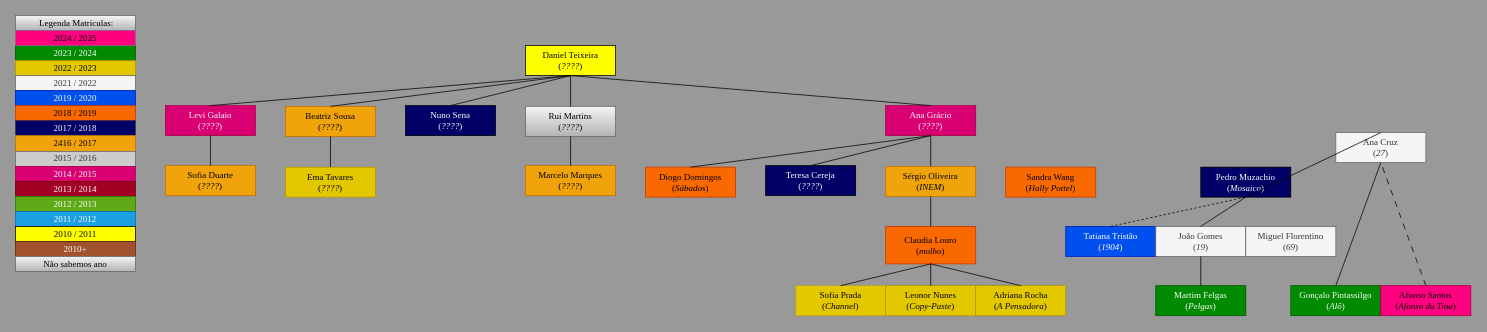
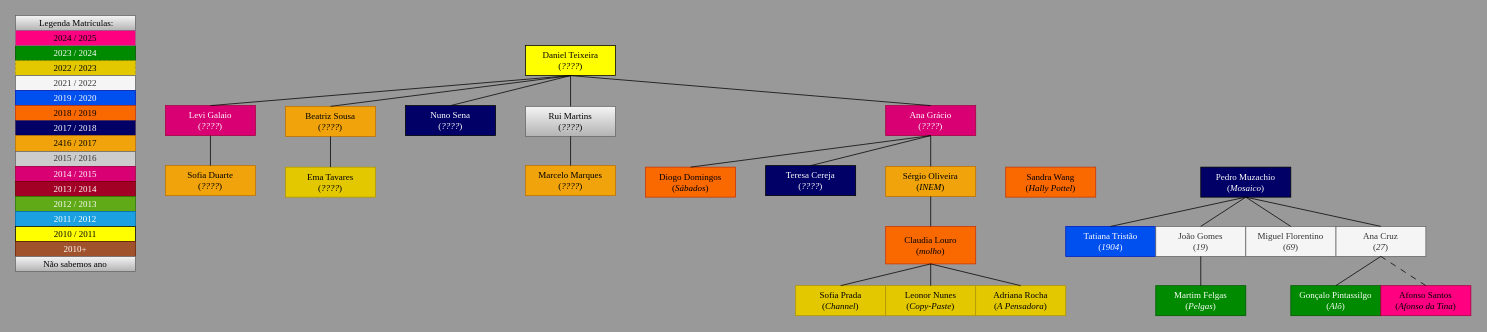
- <mxCell id="48" value="2022 / 2023" style="rounded=0;whiteSpace=wrap;html=1;fillColor=#e3c800;fontColor=#000000;strokeColor=#B09500;fontFamily=Times New Roman;" parent="1" vertex="1"><mxGeometry x="20" y="80" width="160" height="20" as="geometry" /></mxCell>
+ <mxCell id="48" value="2022 / 2023" style="rounded=0;whiteSpace=wrap;html=1;fillColor=#e3c800;fontColor=#000000;strokeColor=#B09500;fontFamily=Times New Roman;dashed=1;" parent="1" vertex="1"><mxGeometry x="20" y="80" width="160" height="20" as="geometry" /></mxCell>
- <mxCell id="29" value="&lt;div&gt;&lt;span style=&quot;background-color: initial;&quot;&gt;Ana Cruz&lt;/span&gt;&lt;/div&gt;&lt;div&gt;&lt;span style=&quot;background-color: initial;&quot;&gt;(&lt;font&gt;&lt;i&gt;27&lt;/i&gt;&lt;/font&gt;&lt;/span&gt;&lt;span style=&quot;background-color: initial;&quot;&gt;)&lt;/span&gt;&lt;/div&gt;" style="rounded=0;whiteSpace=wrap;html=1;fillColor=#f5f5f5;fontColor=#333333;strokeColor=#666666;fontFamily=Times New Roman;" parent="1" vertex="1"><mxGeometry x="1780" y="176" width="120" height="40" as="geometry" /></mxCell>
+ <mxCell id="29" value="&lt;div&gt;&lt;span style=&quot;background-color: initial;&quot;&gt;Ana Cruz&lt;/span&gt;&lt;/div&gt;&lt;div&gt;&lt;span style=&quot;background-color: initial;&quot;&gt;(&lt;font&gt;&lt;i&gt;27&lt;/i&gt;&lt;/font&gt;&lt;/span&gt;&lt;span style=&quot;background-color: initial;&quot;&gt;)&lt;/span&gt;&lt;/div&gt;" style="rounded=0;whiteSpace=wrap;html=1;fillColor=#f5f5f5;fontColor=#333333;strokeColor=#666666;fontFamily=Times New Roman;" parent="1" vertex="1"><mxGeometry x="1780" y="301" width="120" height="40" as="geometry" /></mxCell>
- <mxCell id="30" value="" style="endArrow=none;html=1;rounded=0;entryX=0.5;entryY=1;entryDx=0;entryDy=0;exitX=0.5;exitY=0;exitDx=0;exitDy=0;fontFamily=Times New Roman;dashed=1;" parent="1" source="27" target="19" edge="1"><mxGeometry width="50" height="50" relative="1" as="geometry"><mxPoint x="1250" y="230" as="sourcePoint" /><mxPoint x="1250" y="190" as="targetPoint" /></mxGeometry></mxCell>
+ <mxCell id="30" value="" style="endArrow=none;html=1;rounded=0;entryX=0.5;entryY=1;entryDx=0;entryDy=0;exitX=0.5;exitY=0;exitDx=0;exitDy=0;fontFamily=Times New Roman;" parent="1" source="27" target="19" edge="1"><mxGeometry width="50" height="50" relative="1" as="geometry"><mxPoint x="1250" y="230" as="sourcePoint" /><mxPoint x="1250" y="190" as="targetPoint" /></mxGeometry></mxCell>
+ <mxCell id="34" value="" style="endArrow=none;html=1;rounded=0;entryX=0.5;entryY=1;entryDx=0;entryDy=0;exitX=0.5;exitY=0;exitDx=0;exitDy=0;fontFamily=Times New Roman;" parent="1" source="33" target="19" edge="1"><mxGeometry width="50" height="50" relative="1" as="geometry"><mxPoint x="1250" y="270" as="sourcePoint" /><mxPoint x="1370" y="310" as="targetPoint" /></mxGeometry></mxCell>
- <mxCell id="35" value="&lt;div&gt;&lt;span style=&quot;background-color: initial;&quot;&gt;Sofia Prada&lt;/span&gt;&lt;/div&gt;&lt;div&gt;&lt;span style=&quot;background-color: initial;&quot;&gt;(&lt;font&gt;&lt;i&gt;Channel&lt;/i&gt;&lt;/font&gt;&lt;/span&gt;&lt;span style=&quot;background-color: initial;&quot;&gt;)&lt;/span&gt;&lt;/div&gt;" style="rounded=0;whiteSpace=wrap;html=1;fillColor=#e3c800;fontColor=#000000;strokeColor=#B09500;fontFamily=Times New Roman;dashed=1;" parent="1" vertex="1"><mxGeometry x="1060" y="380" width="120" height="40" as="geometry" /></mxCell>
+ <mxCell id="35" value="&lt;div&gt;&lt;span style=&quot;background-color: initial;&quot;&gt;Sofia Prada&lt;/span&gt;&lt;/div&gt;&lt;div&gt;&lt;span style=&quot;background-color: initial;&quot;&gt;(&lt;font&gt;&lt;i&gt;Channel&lt;/i&gt;&lt;/font&gt;&lt;/span&gt;&lt;span style=&quot;background-color: initial;&quot;&gt;)&lt;/span&gt;&lt;/div&gt;" style="rounded=0;whiteSpace=wrap;html=1;fillColor=#e3c800;fontColor=#000000;strokeColor=#B09500;fontFamily=Times New Roman;" parent="1" vertex="1"><mxGeometry x="1060" y="380" width="120" height="40" as="geometry" /></mxCell>
